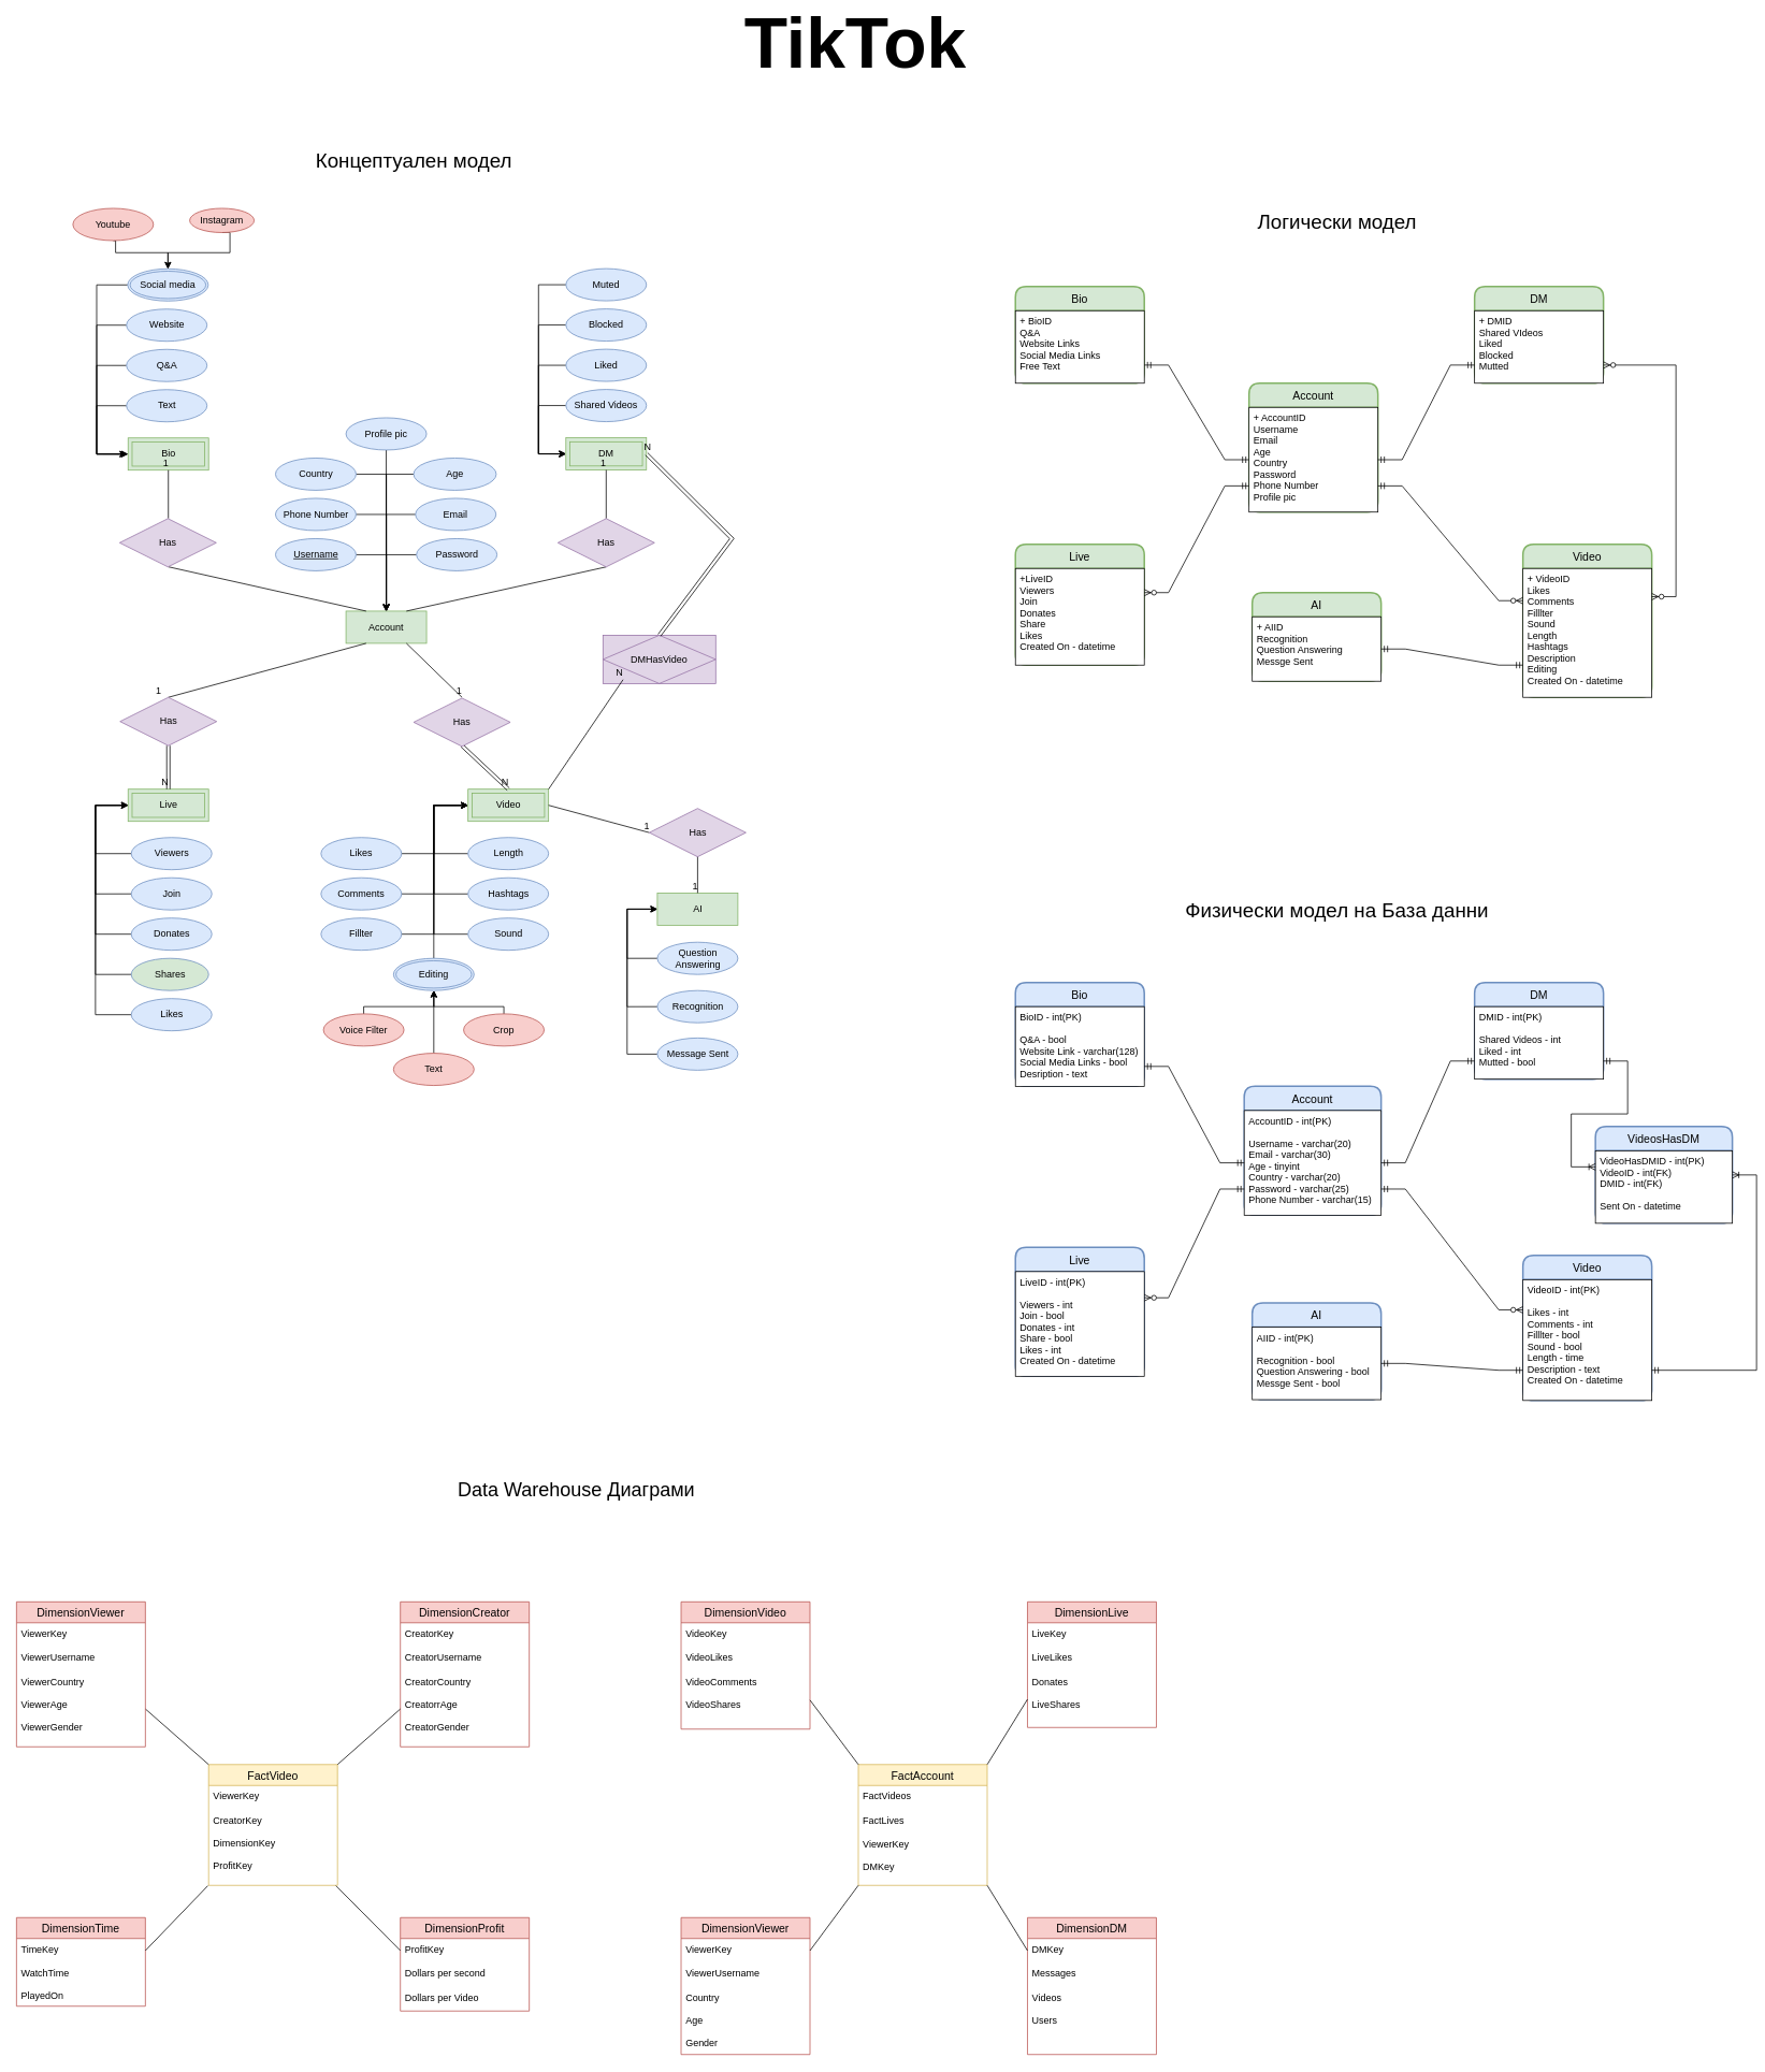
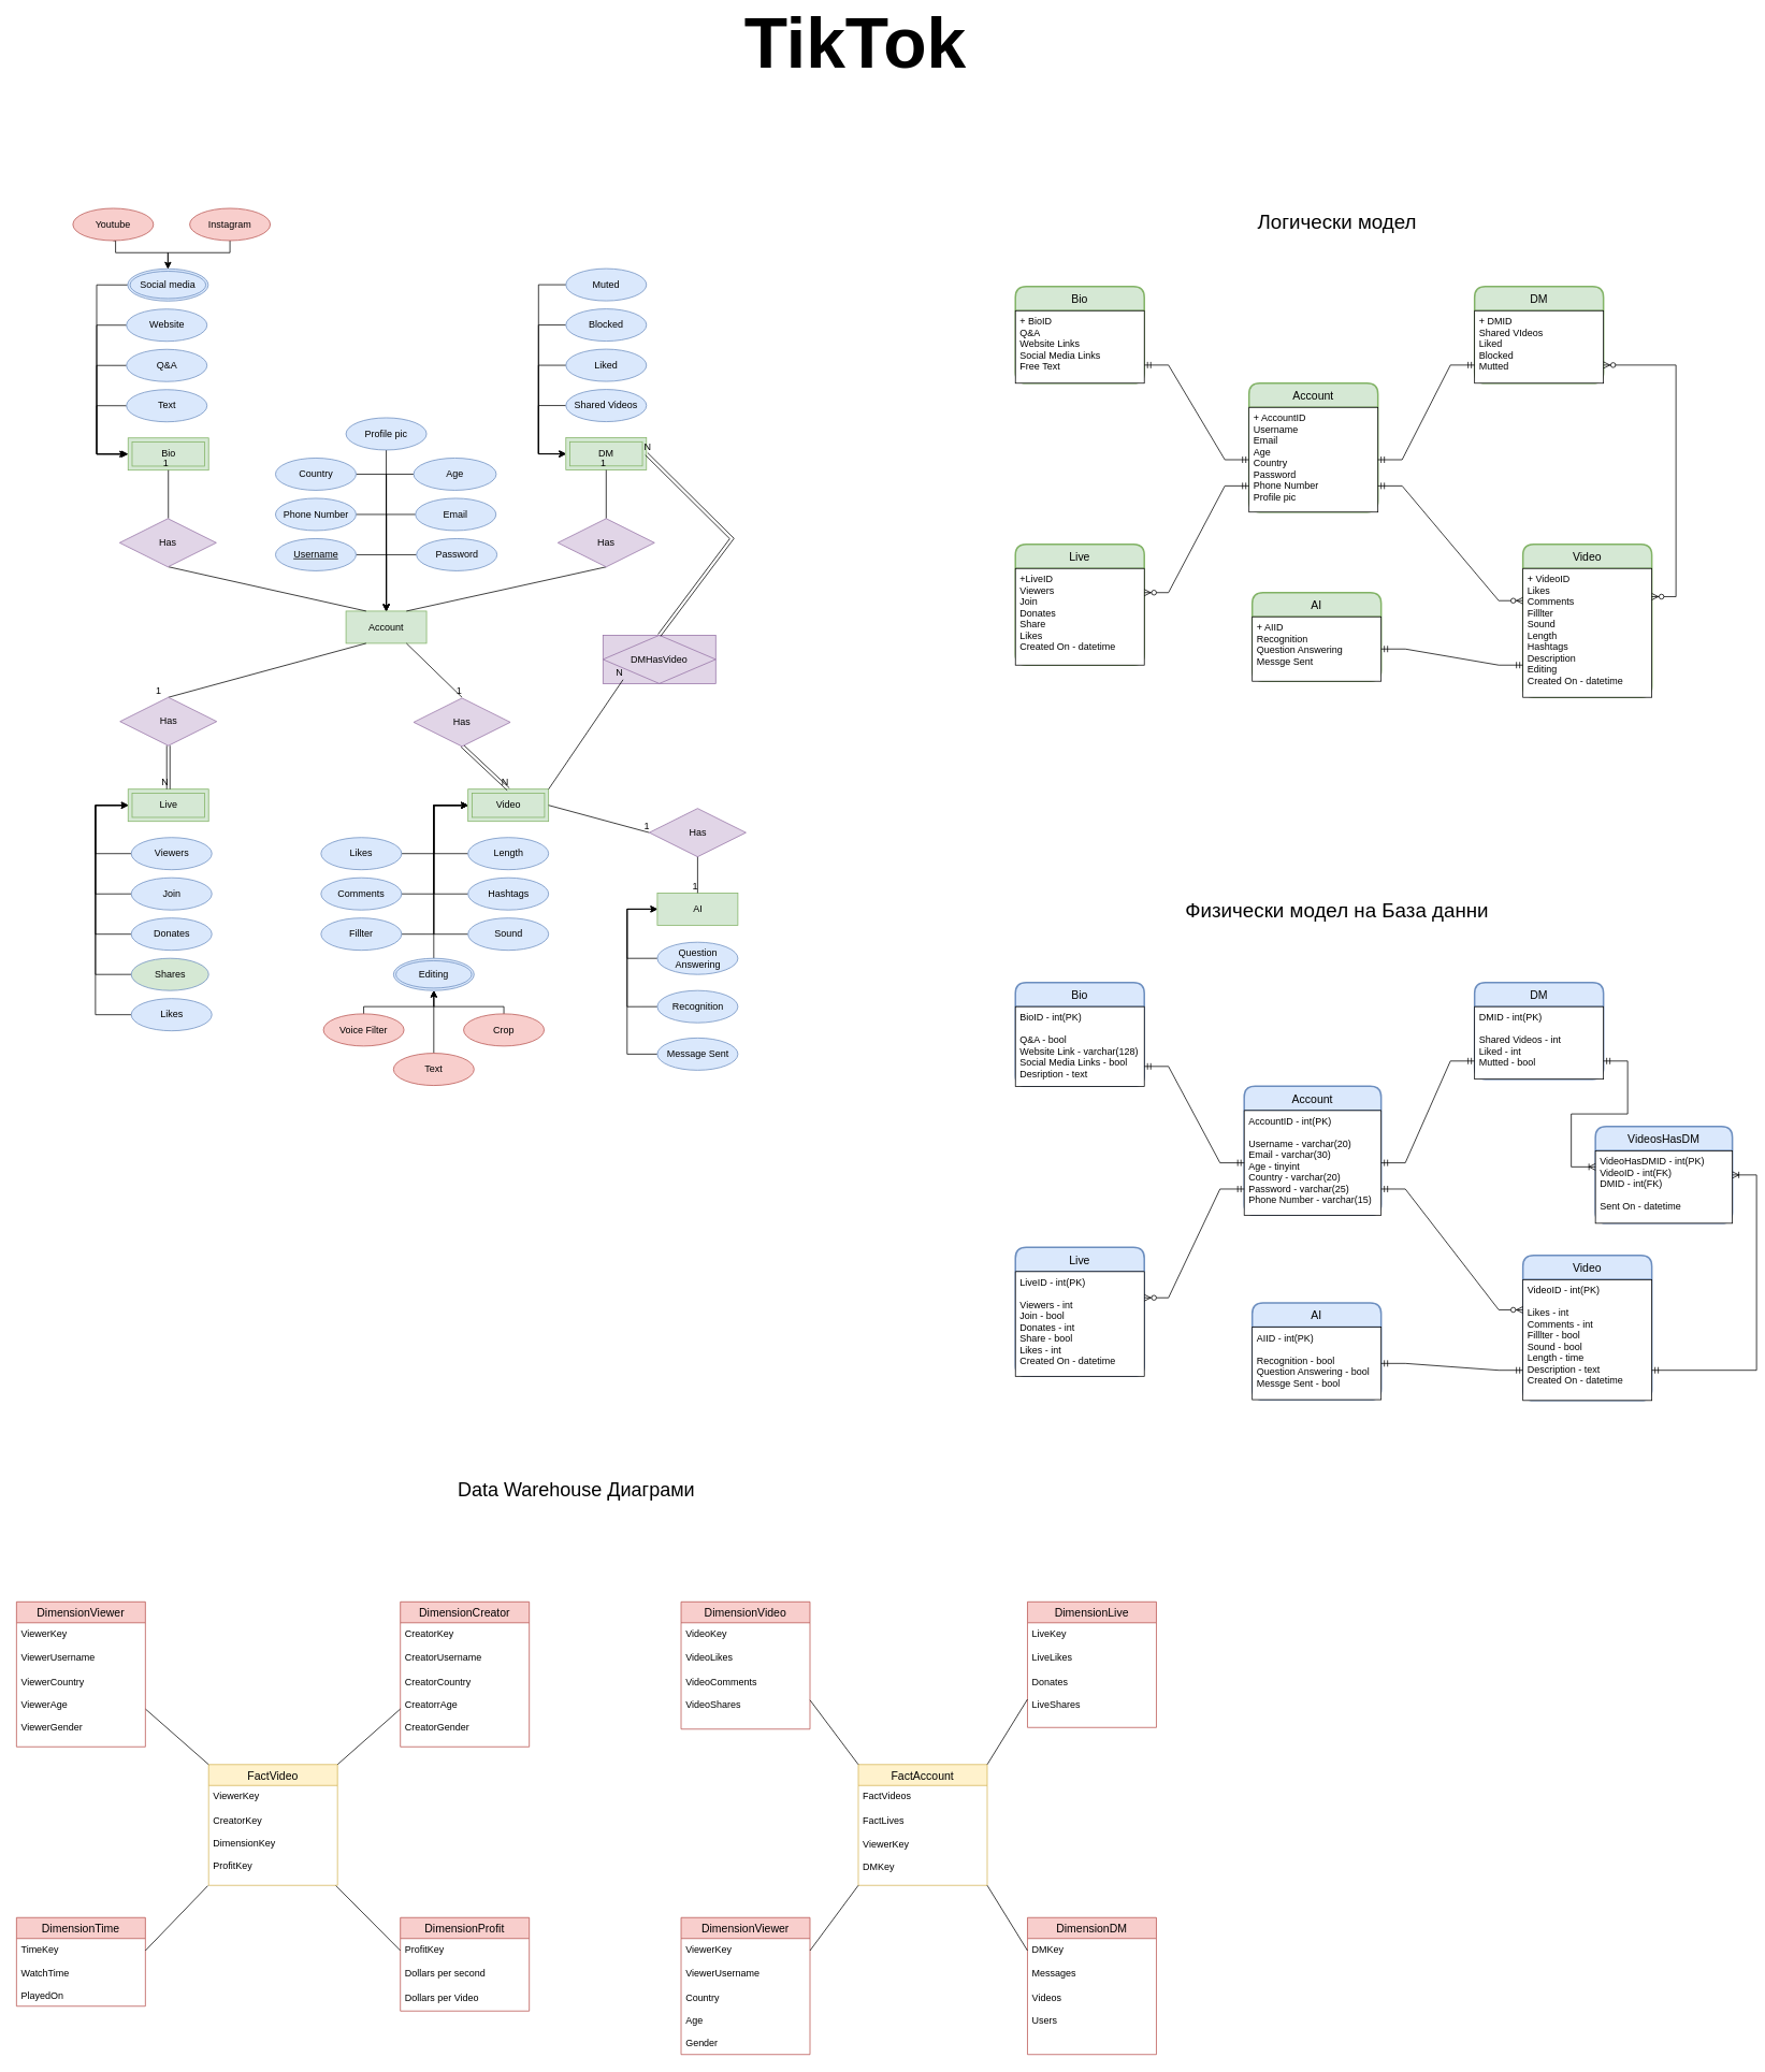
- <mxCell id="144" value="Концептуален модел" style="text;html=1;align=center;verticalAlign=middle;resizable=0;points=[];autosize=1;strokeColor=none;fillColor=none;fontSize=25;" parent="1" vertex="1"><mxGeometry x="383" y="170" width="260" height="40" as="geometry" /></mxCell>
- <mxCell id="79" value="Instagram" style="ellipse;whiteSpace=wrap;html=1;align=center;fillColor=#f8cecc;strokeColor=#b85450;" parent="1" vertex="1"><mxGeometry x="235" y="250" width="80" height="30" as="geometry" /></mxCell>
+ <mxCell id="79" value="Instagram" style="ellipse;whiteSpace=wrap;html=1;align=center;fillColor=#f8cecc;strokeColor=#b85450;" parent="1" vertex="1"><mxGeometry x="235" y="250" width="100" height="40" as="geometry" /></mxCell>
